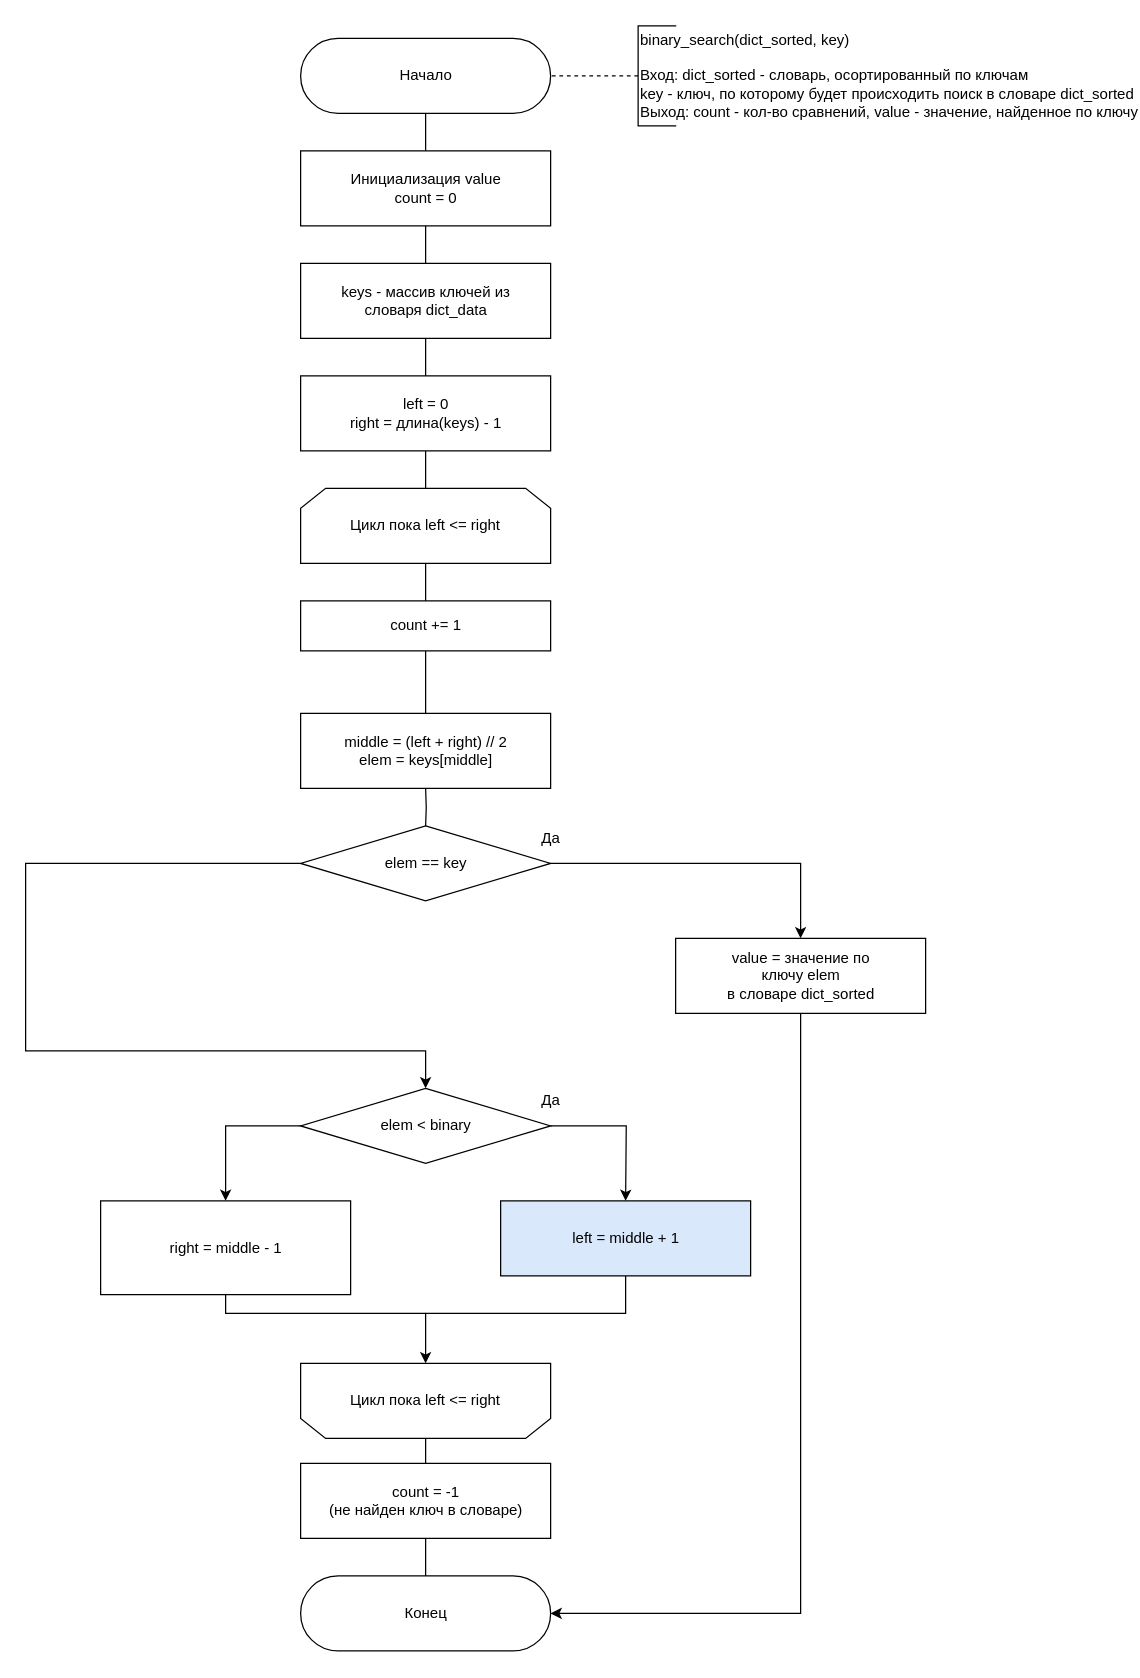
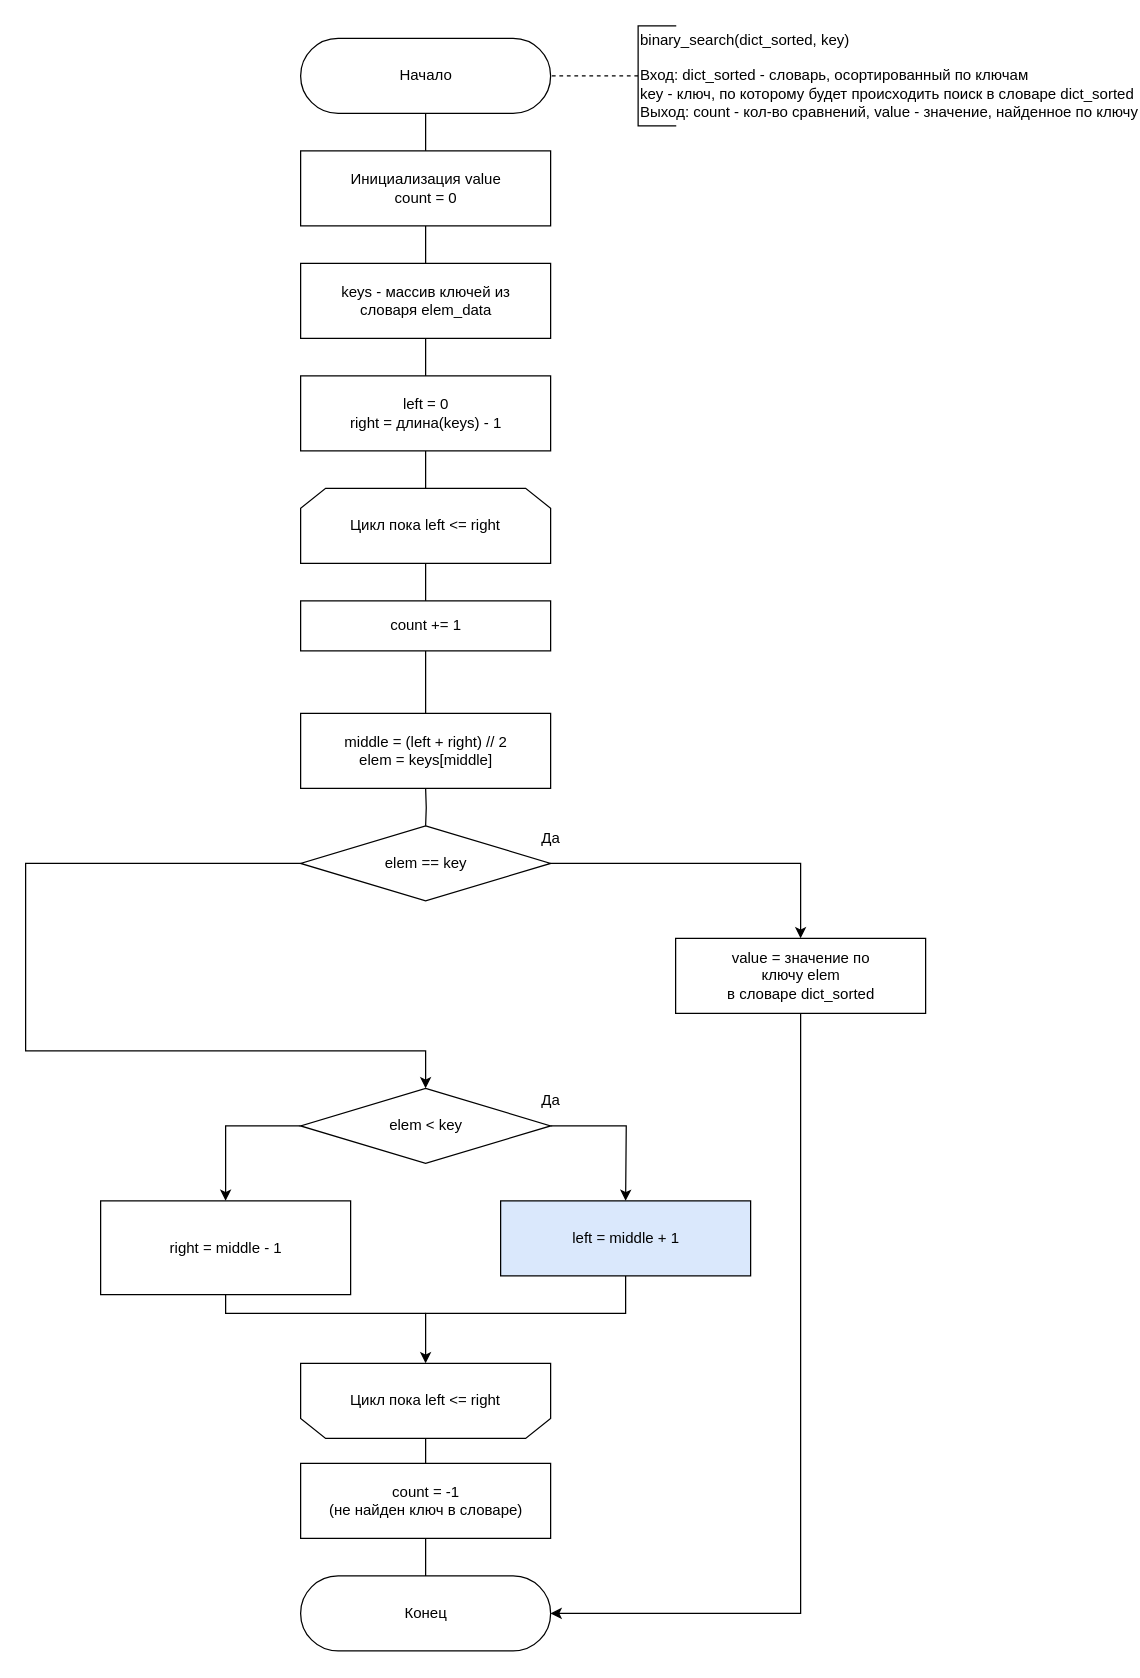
- <mxCell id="22" value="keys - массив ключей из&lt;br&gt;словаря dict_data" style="html=1;dashed=0;whitespace=wrap;" parent="1" vertex="1"><mxGeometry x="240" y="210" width="200" height="60" as="geometry" /></mxCell>
+ <mxCell id="22" value="keys - массив ключей из&lt;br&gt;словаря elem_data" style="html=1;dashed=0;whitespace=wrap;" parent="1" vertex="1"><mxGeometry x="240" y="210" width="200" height="60" as="geometry" /></mxCell>
- <mxCell id="31" value="elem &amp;lt; binary" style="shape=rhombus;html=1;dashed=0;whitespace=wrap;perimeter=rhombusPerimeter;" vertex="1" parent="1"><mxGeometry x="240" y="870" width="200" height="60" as="geometry" /></mxCell>
+ <mxCell id="31" value="elem &amp;lt; key" style="shape=rhombus;html=1;dashed=0;whitespace=wrap;perimeter=rhombusPerimeter;" vertex="1" parent="1"><mxGeometry x="240" y="870" width="200" height="60" as="geometry" /></mxCell>
